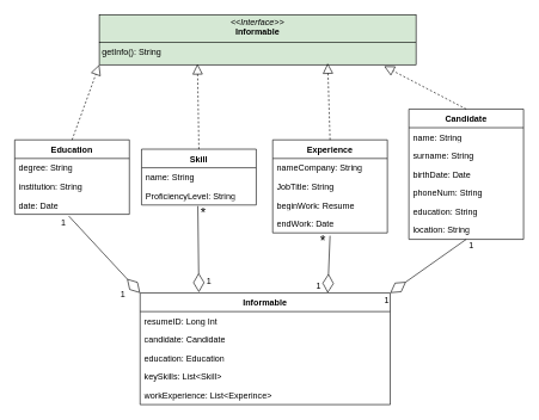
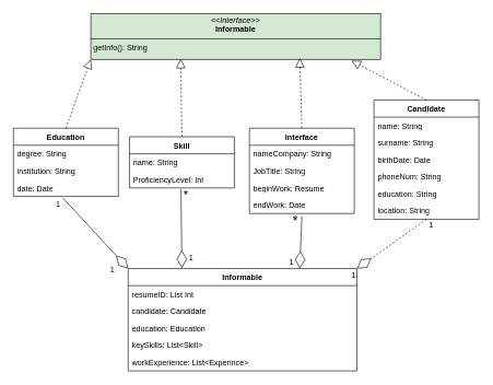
- <mxCell id="25" value="Experience" style="swimlane;fontStyle=1;align=center;verticalAlign=top;childLayout=stackLayout;horizontal=1;startSize=26;horizontalStack=0;resizeParent=1;resizeParentMax=0;resizeLast=0;collapsible=1;marginBottom=0;whiteSpace=wrap;html=1;" parent="1" vertex="1"><mxGeometry x="380" y="195" width="160" height="130" as="geometry" /></mxCell>
+ <mxCell id="25" value="Interface" style="swimlane;fontStyle=1;align=center;verticalAlign=top;childLayout=stackLayout;horizontal=1;startSize=26;horizontalStack=0;resizeParent=1;resizeParentMax=0;resizeLast=0;collapsible=1;marginBottom=0;whiteSpace=wrap;html=1;" parent="1" vertex="1"><mxGeometry x="380" y="195" width="160" height="130" as="geometry" /></mxCell>
- <mxCell id="15" value="ProficiencyLevel: String" style="text;strokeColor=none;fillColor=none;align=left;verticalAlign=top;spacingLeft=4;spacingRight=4;overflow=hidden;rotatable=0;points=[[0,0.5],[1,0.5]];portConstraint=eastwest;whiteSpace=wrap;html=1;" parent="13" vertex="1"><mxGeometry y="52" width="160" height="26" as="geometry" /></mxCell>
+ <mxCell id="15" value="ProficiencyLevel: Int" style="text;strokeColor=none;fillColor=none;align=left;verticalAlign=top;spacingLeft=4;spacingRight=4;overflow=hidden;rotatable=0;points=[[0,0.5],[1,0.5]];portConstraint=eastwest;whiteSpace=wrap;html=1;" parent="13" vertex="1"><mxGeometry y="52" width="160" height="26" as="geometry" /></mxCell>
- <mxCell id="31" value="" style="endArrow=diamondThin;endFill=0;endSize=24;html=1;rounded=0;entryX=1;entryY=0;entryDx=0;entryDy=0;exitX=0.5;exitY=1;exitDx=0;exitDy=0;" parent="1" source="18" target="2" edge="1"><mxGeometry width="160" relative="1" as="geometry"><mxPoint x="547" y="354" as="sourcePoint" /><mxPoint x="487.5" y="392" as="targetPoint" /></mxGeometry></mxCell>
+ <mxCell id="31" value="" style="endArrow=diamondThin;endFill=0;endSize=24;html=1;rounded=0;entryX=1;entryY=0;entryDx=0;entryDy=0;exitX=0.5;exitY=1;exitDx=0;exitDy=0;dashed=1;" parent="1" source="18" target="2" edge="1"><mxGeometry width="160" relative="1" as="geometry"><mxPoint x="547" y="354" as="sourcePoint" /><mxPoint x="487.5" y="392" as="targetPoint" /></mxGeometry></mxCell>
- <mxCell id="3" value="resumeID: Long Int" style="text;strokeColor=none;fillColor=none;align=left;verticalAlign=top;spacingLeft=4;spacingRight=4;overflow=hidden;rotatable=0;points=[[0,0.5],[1,0.5]];portConstraint=eastwest;whiteSpace=wrap;html=1;" parent="2" vertex="1"><mxGeometry y="26" width="349" height="26" as="geometry" /></mxCell>
+ <mxCell id="3" value="resumeID: List Int" style="text;strokeColor=none;fillColor=none;align=left;verticalAlign=top;spacingLeft=4;spacingRight=4;overflow=hidden;rotatable=0;points=[[0,0.5],[1,0.5]];portConstraint=eastwest;whiteSpace=wrap;html=1;" parent="2" vertex="1"><mxGeometry y="26" width="349" height="26" as="geometry" /></mxCell>
